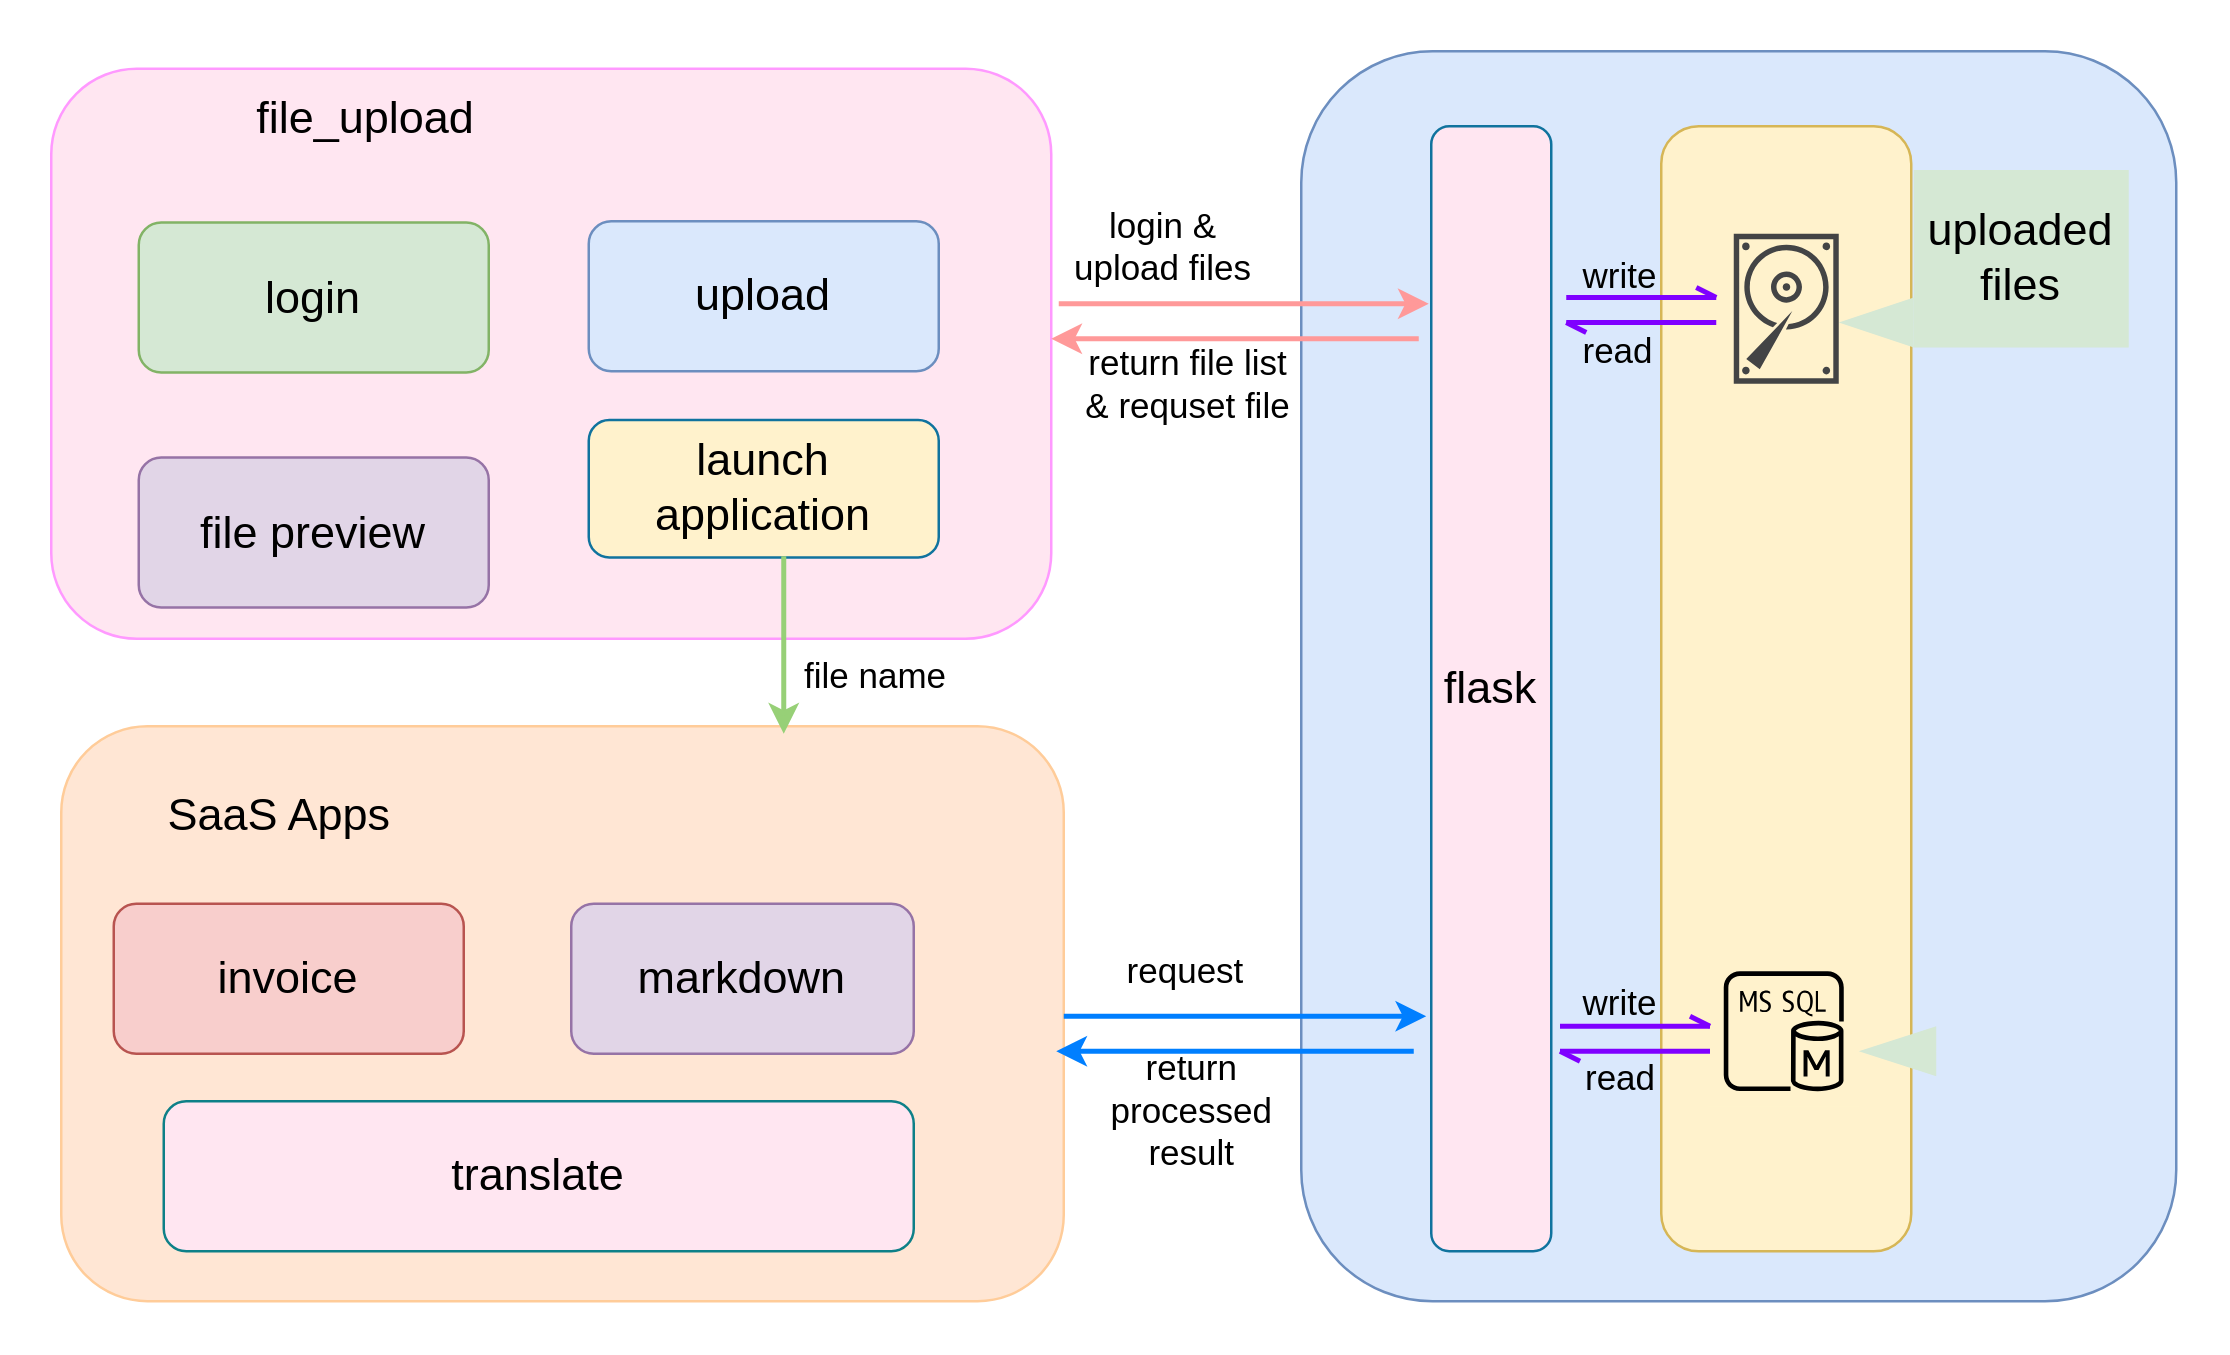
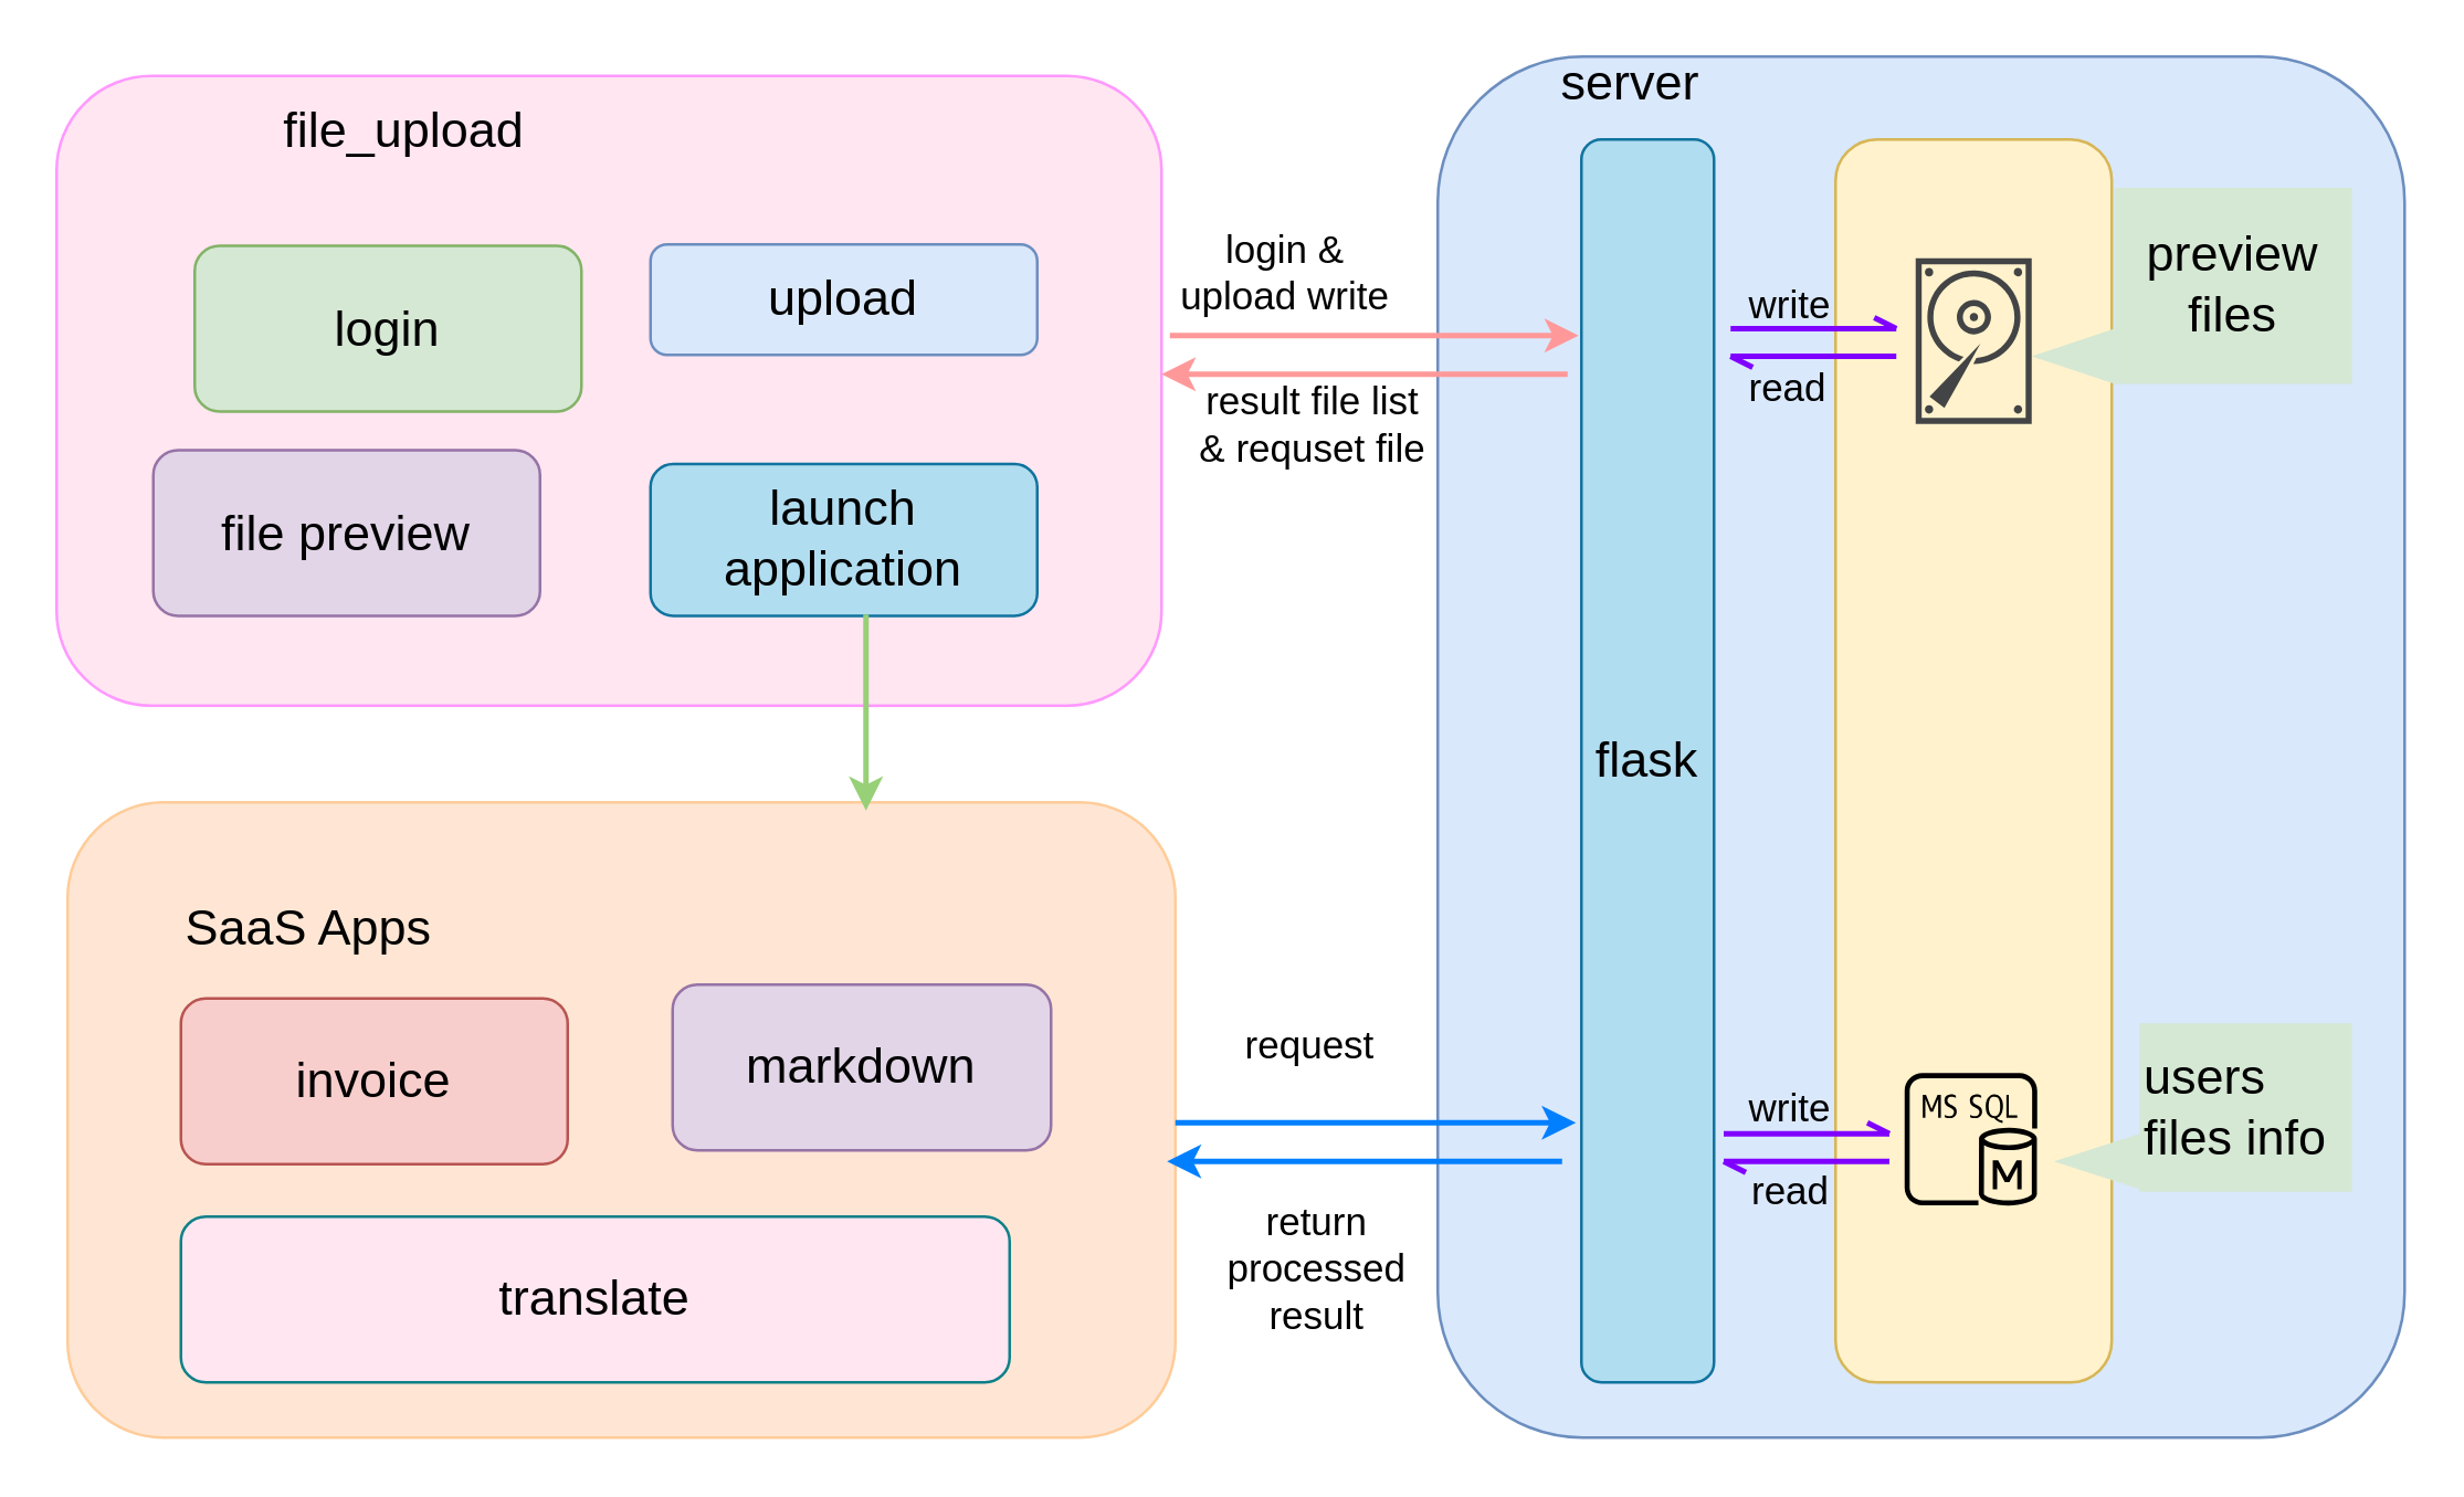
+ <mxCell id="10" value="server" style="text;html=1;strokeColor=none;fillColor=none;align=center;verticalAlign=middle;whiteSpace=wrap;rounded=0;fontSize=18;" parent="1" vertex="1"><mxGeometry x="570" y="20" width="40" height="20" as="geometry" /></mxCell>
- <mxCell id="29" value="login &amp;amp; upload files" style="text;html=1;strokeColor=none;fillColor=none;align=center;verticalAlign=middle;whiteSpace=wrap;rounded=0;fontSize=14;" vertex="1" parent="1"><mxGeometry x="425" y="88" width="80" height="20" as="geometry" /></mxCell>
+ <mxCell id="29" value="login &amp;amp; upload write" style="text;html=1;strokeColor=none;fillColor=none;align=center;verticalAlign=middle;whiteSpace=wrap;rounded=0;fontSize=14;" vertex="1" parent="1"><mxGeometry x="425" y="88" width="80" height="20" as="geometry" /></mxCell>
- <mxCell id="19" value="uploaded files" style="rounded=0;whiteSpace=wrap;html=1;strokeWidth=1;fillColor=#d5e8d4;strokeColor=none;fontSize=18;" vertex="1" parent="1"><mxGeometry x="765" y="67.5" width="86" height="71" as="geometry" /></mxCell>
+ <mxCell id="19" value="preview files" style="rounded=0;whiteSpace=wrap;html=1;strokeWidth=1;fillColor=#d5e8d4;strokeColor=none;fontSize=18;" vertex="1" parent="1"><mxGeometry x="765" y="67.5" width="86" height="71" as="geometry" /></mxCell>
- <mxCell id="13" value="upload" style="rounded=1;whiteSpace=wrap;html=1;strokeColor=#6c8ebf;strokeWidth=1;fontSize=18;fillColor=#dae8fc;" vertex="1" parent="1"><mxGeometry x="235" y="88" width="140" height="60" as="geometry" /></mxCell>
+ <mxCell id="13" value="upload" style="rounded=1;whiteSpace=wrap;html=1;strokeColor=#6c8ebf;strokeWidth=1;fontSize=18;fillColor=#dae8fc;" vertex="1" parent="1"><mxGeometry x="235" y="88" width="140" height="40" as="geometry" /></mxCell>
- <mxCell id="12" value="login" style="rounded=1;whiteSpace=wrap;html=1;strokeColor=#82b366;strokeWidth=1;fontSize=18;fillColor=#d5e8d4;" vertex="1" parent="1"><mxGeometry x="55" y="88.5" width="140" height="60" as="geometry" /></mxCell>
+ <mxCell id="12" value="login" style="rounded=1;whiteSpace=wrap;html=1;strokeColor=#82b366;strokeWidth=1;fontSize=18;fillColor=#d5e8d4;" vertex="1" parent="1"><mxGeometry x="70" y="88.5" width="140" height="60" as="geometry" /></mxCell>
- <mxCell id="30" value="return file list &amp;amp; requset file" style="text;html=1;strokeColor=none;fillColor=none;align=center;verticalAlign=middle;whiteSpace=wrap;rounded=0;fontSize=14;" vertex="1" parent="1"><mxGeometry x="430" y="143" width="90" height="20" as="geometry" /></mxCell>
+ <mxCell id="30" value="result file list &amp;amp; requset file" style="text;html=1;strokeColor=none;fillColor=none;align=center;verticalAlign=middle;whiteSpace=wrap;rounded=0;fontSize=14;" vertex="1" parent="1"><mxGeometry x="430" y="143" width="90" height="20" as="geometry" /></mxCell>
- <mxCell id="15" value="launch application" style="rounded=1;whiteSpace=wrap;html=1;strokeColor=#10739e;strokeWidth=1;fontSize=18;fillColor=#fff2cc;" vertex="1" parent="1"><mxGeometry x="235" y="167.5" width="140" height="55" as="geometry" /></mxCell>
+ <mxCell id="15" value="launch application" style="rounded=1;whiteSpace=wrap;html=1;strokeColor=#10739e;strokeWidth=1;fontSize=18;fillColor=#b1ddf0;" vertex="1" parent="1"><mxGeometry x="235" y="167.5" width="140" height="55" as="geometry" /></mxCell>
- <mxCell id="14" value="file preview" style="rounded=1;whiteSpace=wrap;html=1;strokeColor=#9673a6;strokeWidth=1;fontSize=18;fillColor=#e1d5e7;" vertex="1" parent="1"><mxGeometry x="55" y="182.5" width="140" height="60" as="geometry" /></mxCell>
+ <mxCell id="14" value="file preview" style="rounded=1;whiteSpace=wrap;html=1;strokeColor=#9673a6;strokeWidth=1;fontSize=18;fillColor=#e1d5e7;" vertex="1" parent="1"><mxGeometry x="55" y="162.5" width="140" height="60" as="geometry" /></mxCell>
- <mxCell id="24" value="file name" style="text;html=1;strokeColor=none;fillColor=none;align=center;verticalAlign=middle;whiteSpace=wrap;rounded=0;fontSize=14;" vertex="1" parent="1"><mxGeometry x="305" y="260" width="90" height="20" as="geometry" /></mxCell>
- <mxCell id="11" value="flask" style="rounded=1;whiteSpace=wrap;html=1;strokeColor=#10739e;strokeWidth=1;fillColor=#ffe6f1;fontSize=18;" vertex="1" parent="1"><mxGeometry x="572" y="50" width="48" height="450" as="geometry" /></mxCell>
+ <mxCell id="11" value="flask" style="rounded=1;whiteSpace=wrap;html=1;strokeColor=#10739e;strokeWidth=1;fillColor=#b1ddf0;fontSize=18;" vertex="1" parent="1"><mxGeometry x="572" y="50" width="48" height="450" as="geometry" /></mxCell>
- <mxCell id="9" value="SaaS Apps" style="text;html=1;strokeColor=none;fillColor=none;align=center;verticalAlign=middle;whiteSpace=wrap;rounded=0;fontSize=18;" parent="1" vertex="1"><mxGeometry x="48.5" y="311" width="125" height="29" as="geometry" /></mxCell>
+ <mxCell id="9" value="SaaS Apps" style="text;html=1;strokeColor=none;fillColor=none;align=center;verticalAlign=middle;whiteSpace=wrap;rounded=0;fontSize=18;" parent="1" vertex="1"><mxGeometry x="48.5" y="321" width="125" height="29" as="geometry" /></mxCell>
- <mxCell id="25" value="request" style="text;html=1;strokeColor=none;fillColor=none;align=center;verticalAlign=middle;whiteSpace=wrap;rounded=0;fontSize=14;" vertex="1" parent="1"><mxGeometry x="439" y="370" width="70" height="36" as="geometry" /></mxCell>
+ <mxCell id="25" value="request" style="text;html=1;strokeColor=none;fillColor=none;align=center;verticalAlign=middle;whiteSpace=wrap;rounded=0;fontSize=14;" vertex="1" parent="1"><mxGeometry x="439" y="360" width="70" height="36" as="geometry" /></mxCell>
- <mxCell id="5" value="&lt;span style=&quot;white-space: normal&quot;&gt;invoice&lt;/span&gt;" style="rounded=1;whiteSpace=wrap;html=1;fontSize=18;fillColor=#f8cecc;strokeColor=#b85450;" parent="1" vertex="1"><mxGeometry x="45" y="361" width="140" height="60" as="geometry" /></mxCell>
+ <mxCell id="5" value="&lt;span style=&quot;white-space: normal&quot;&gt;invoice&lt;/span&gt;" style="rounded=1;whiteSpace=wrap;html=1;fontSize=18;fillColor=#f8cecc;strokeColor=#b85450;" parent="1" vertex="1"><mxGeometry x="65" y="361" width="140" height="60" as="geometry" /></mxCell>
- <mxCell id="6" value="&lt;span style=&quot;white-space: normal&quot;&gt;markdown&lt;/span&gt;" style="rounded=1;whiteSpace=wrap;html=1;fontSize=18;fillColor=#e1d5e7;strokeColor=#9673a6;" parent="1" vertex="1"><mxGeometry x="228" y="361" width="137" height="60" as="geometry" /></mxCell>
+ <mxCell id="6" value="&lt;span style=&quot;white-space: normal&quot;&gt;markdown&lt;/span&gt;" style="rounded=1;whiteSpace=wrap;html=1;fontSize=18;fillColor=#e1d5e7;strokeColor=#9673a6;" parent="1" vertex="1"><mxGeometry x="243" y="356" width="137" height="60" as="geometry" /></mxCell>
+ <mxCell id="21" value="users&lt;br style=&quot;font-size: 18px;&quot;&gt;files info" style="rounded=0;whiteSpace=wrap;html=1;strokeColor=none;strokeWidth=1;fillColor=#d5e8d4;fontSize=18;align=left;" vertex="1" parent="1"><mxGeometry x="774" y="370" width="77" height="61" as="geometry" /></mxCell>
- <mxCell id="28" value="return processed result" style="text;html=1;strokeColor=none;fillColor=none;align=center;verticalAlign=middle;whiteSpace=wrap;rounded=0;fontSize=14;" vertex="1" parent="1"><mxGeometry x="444" y="434" width="65" height="20" as="geometry" /></mxCell>
+ <mxCell id="28" value="return processed result" style="text;html=1;strokeColor=none;fillColor=none;align=center;verticalAlign=middle;whiteSpace=wrap;rounded=0;fontSize=14;" vertex="1" parent="1"><mxGeometry x="444" y="449" width="65" height="20" as="geometry" /></mxCell>
